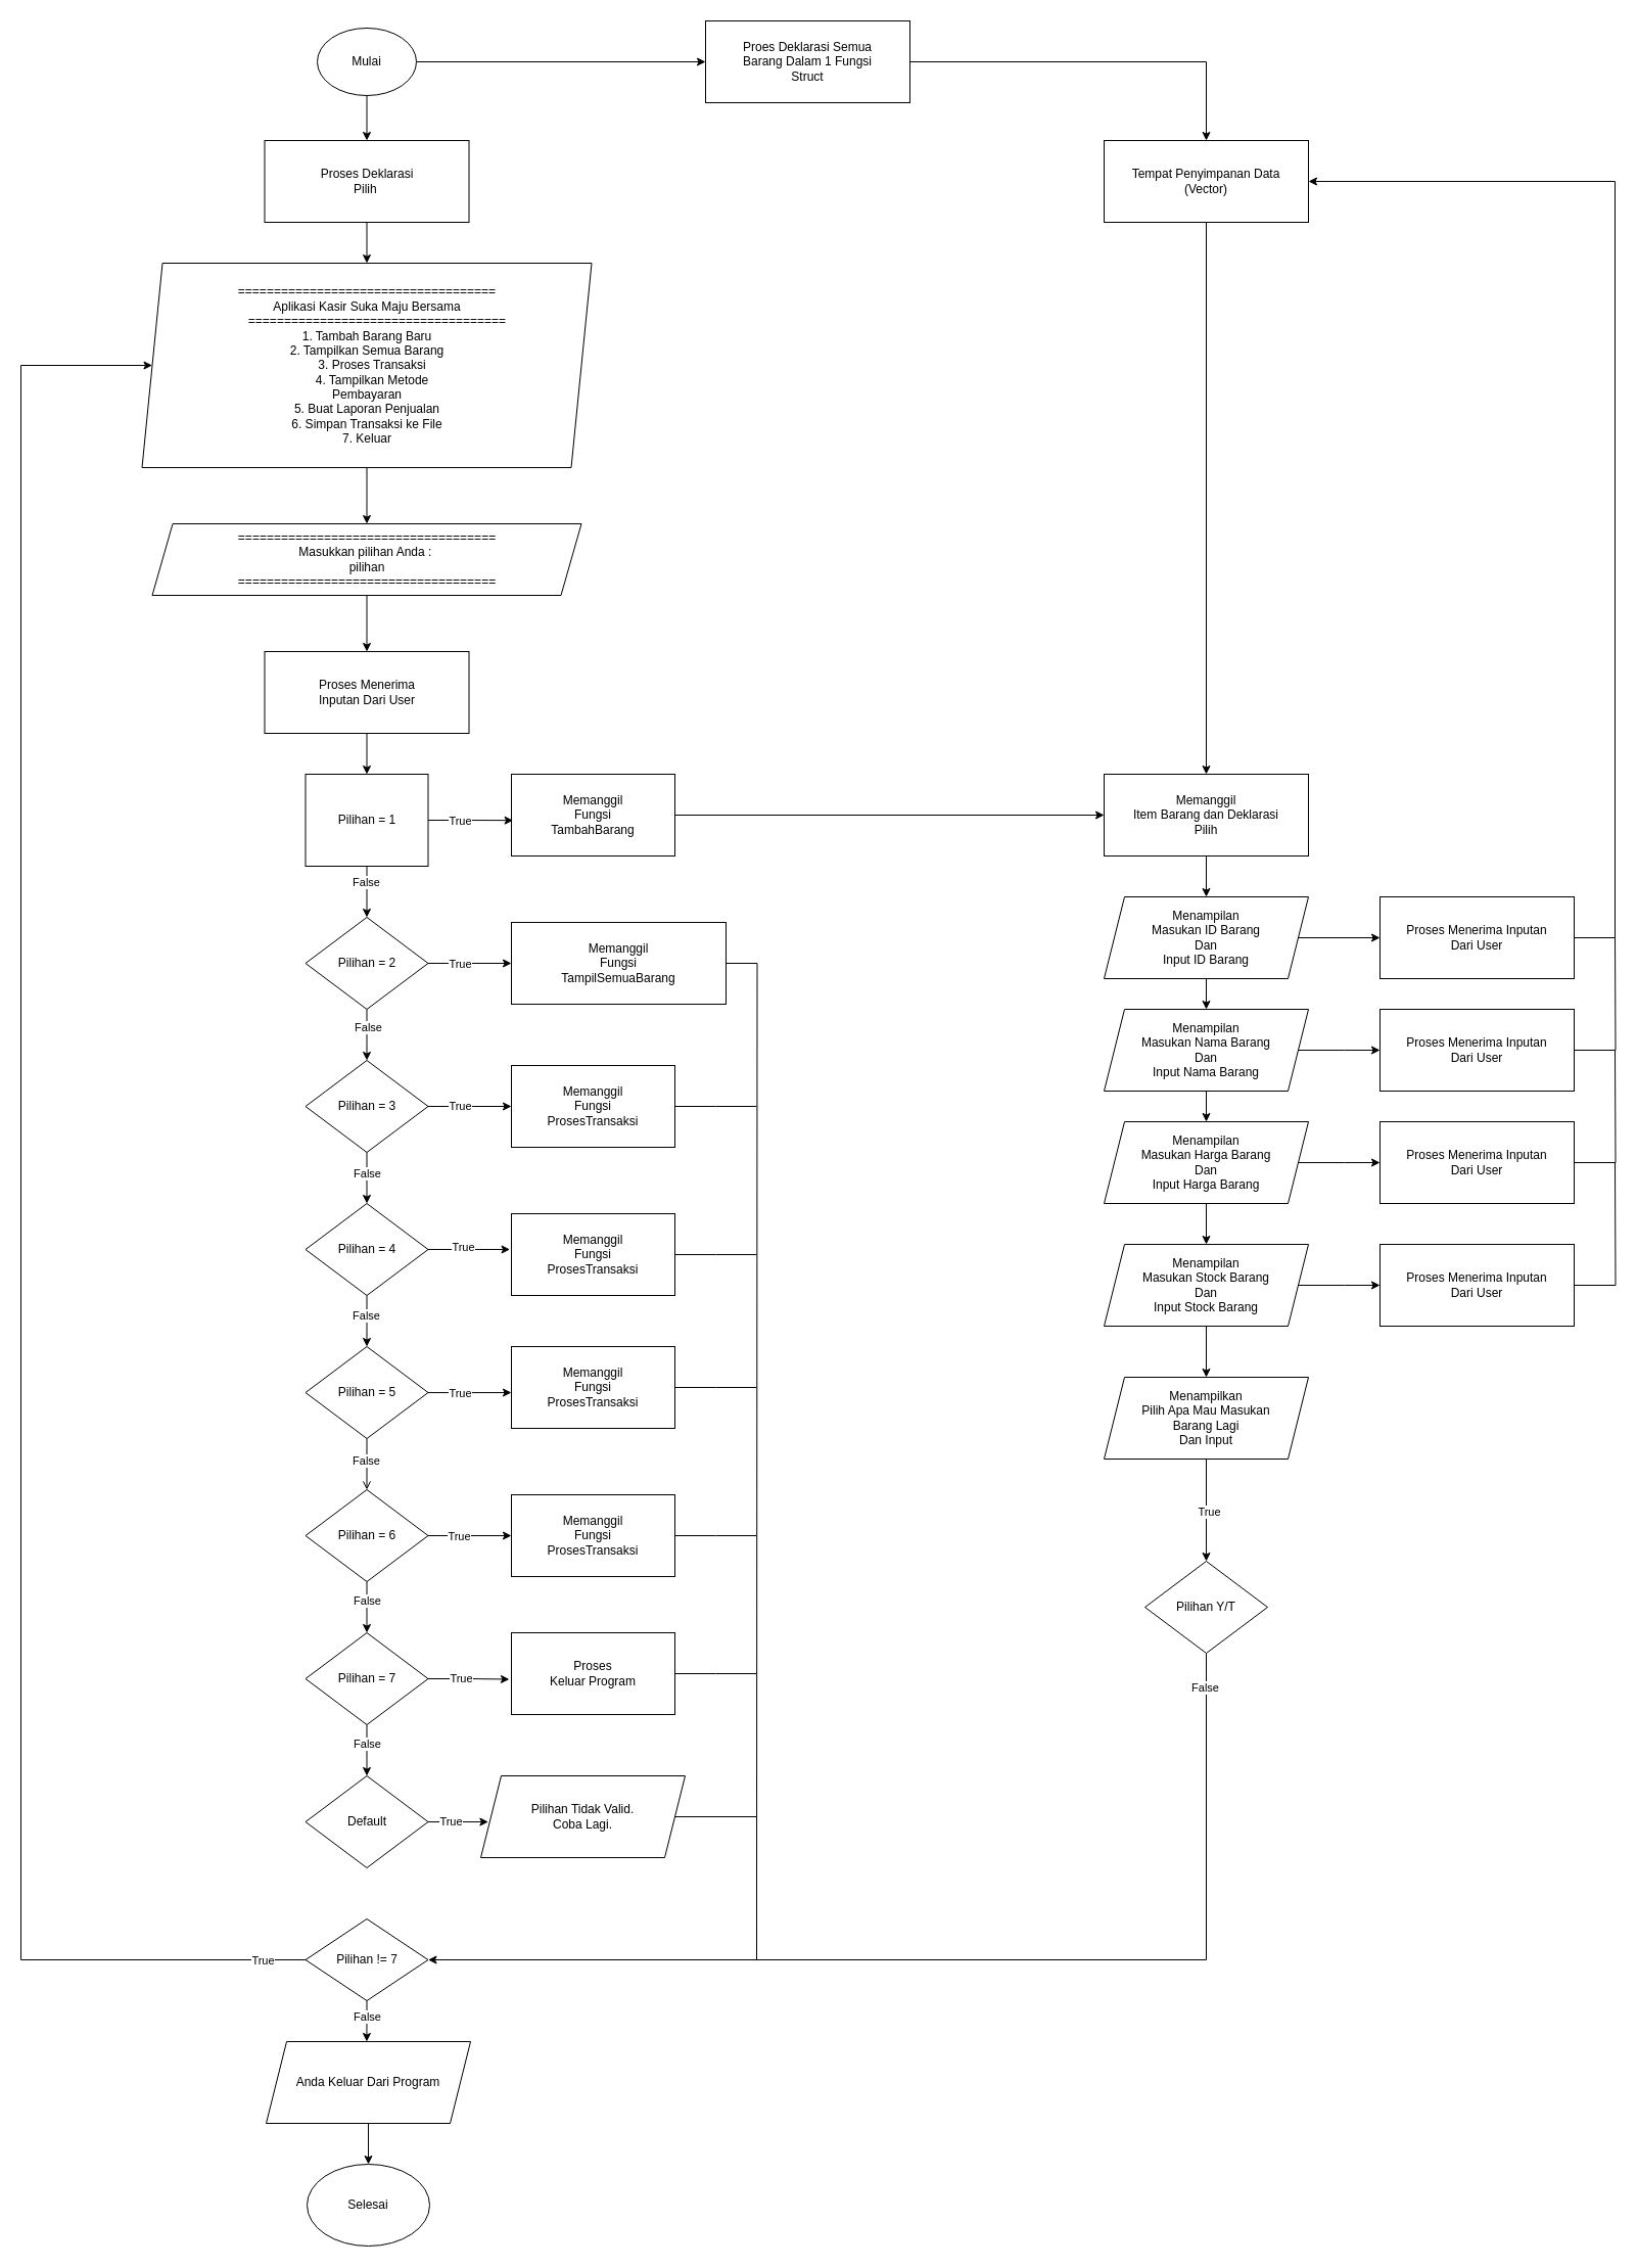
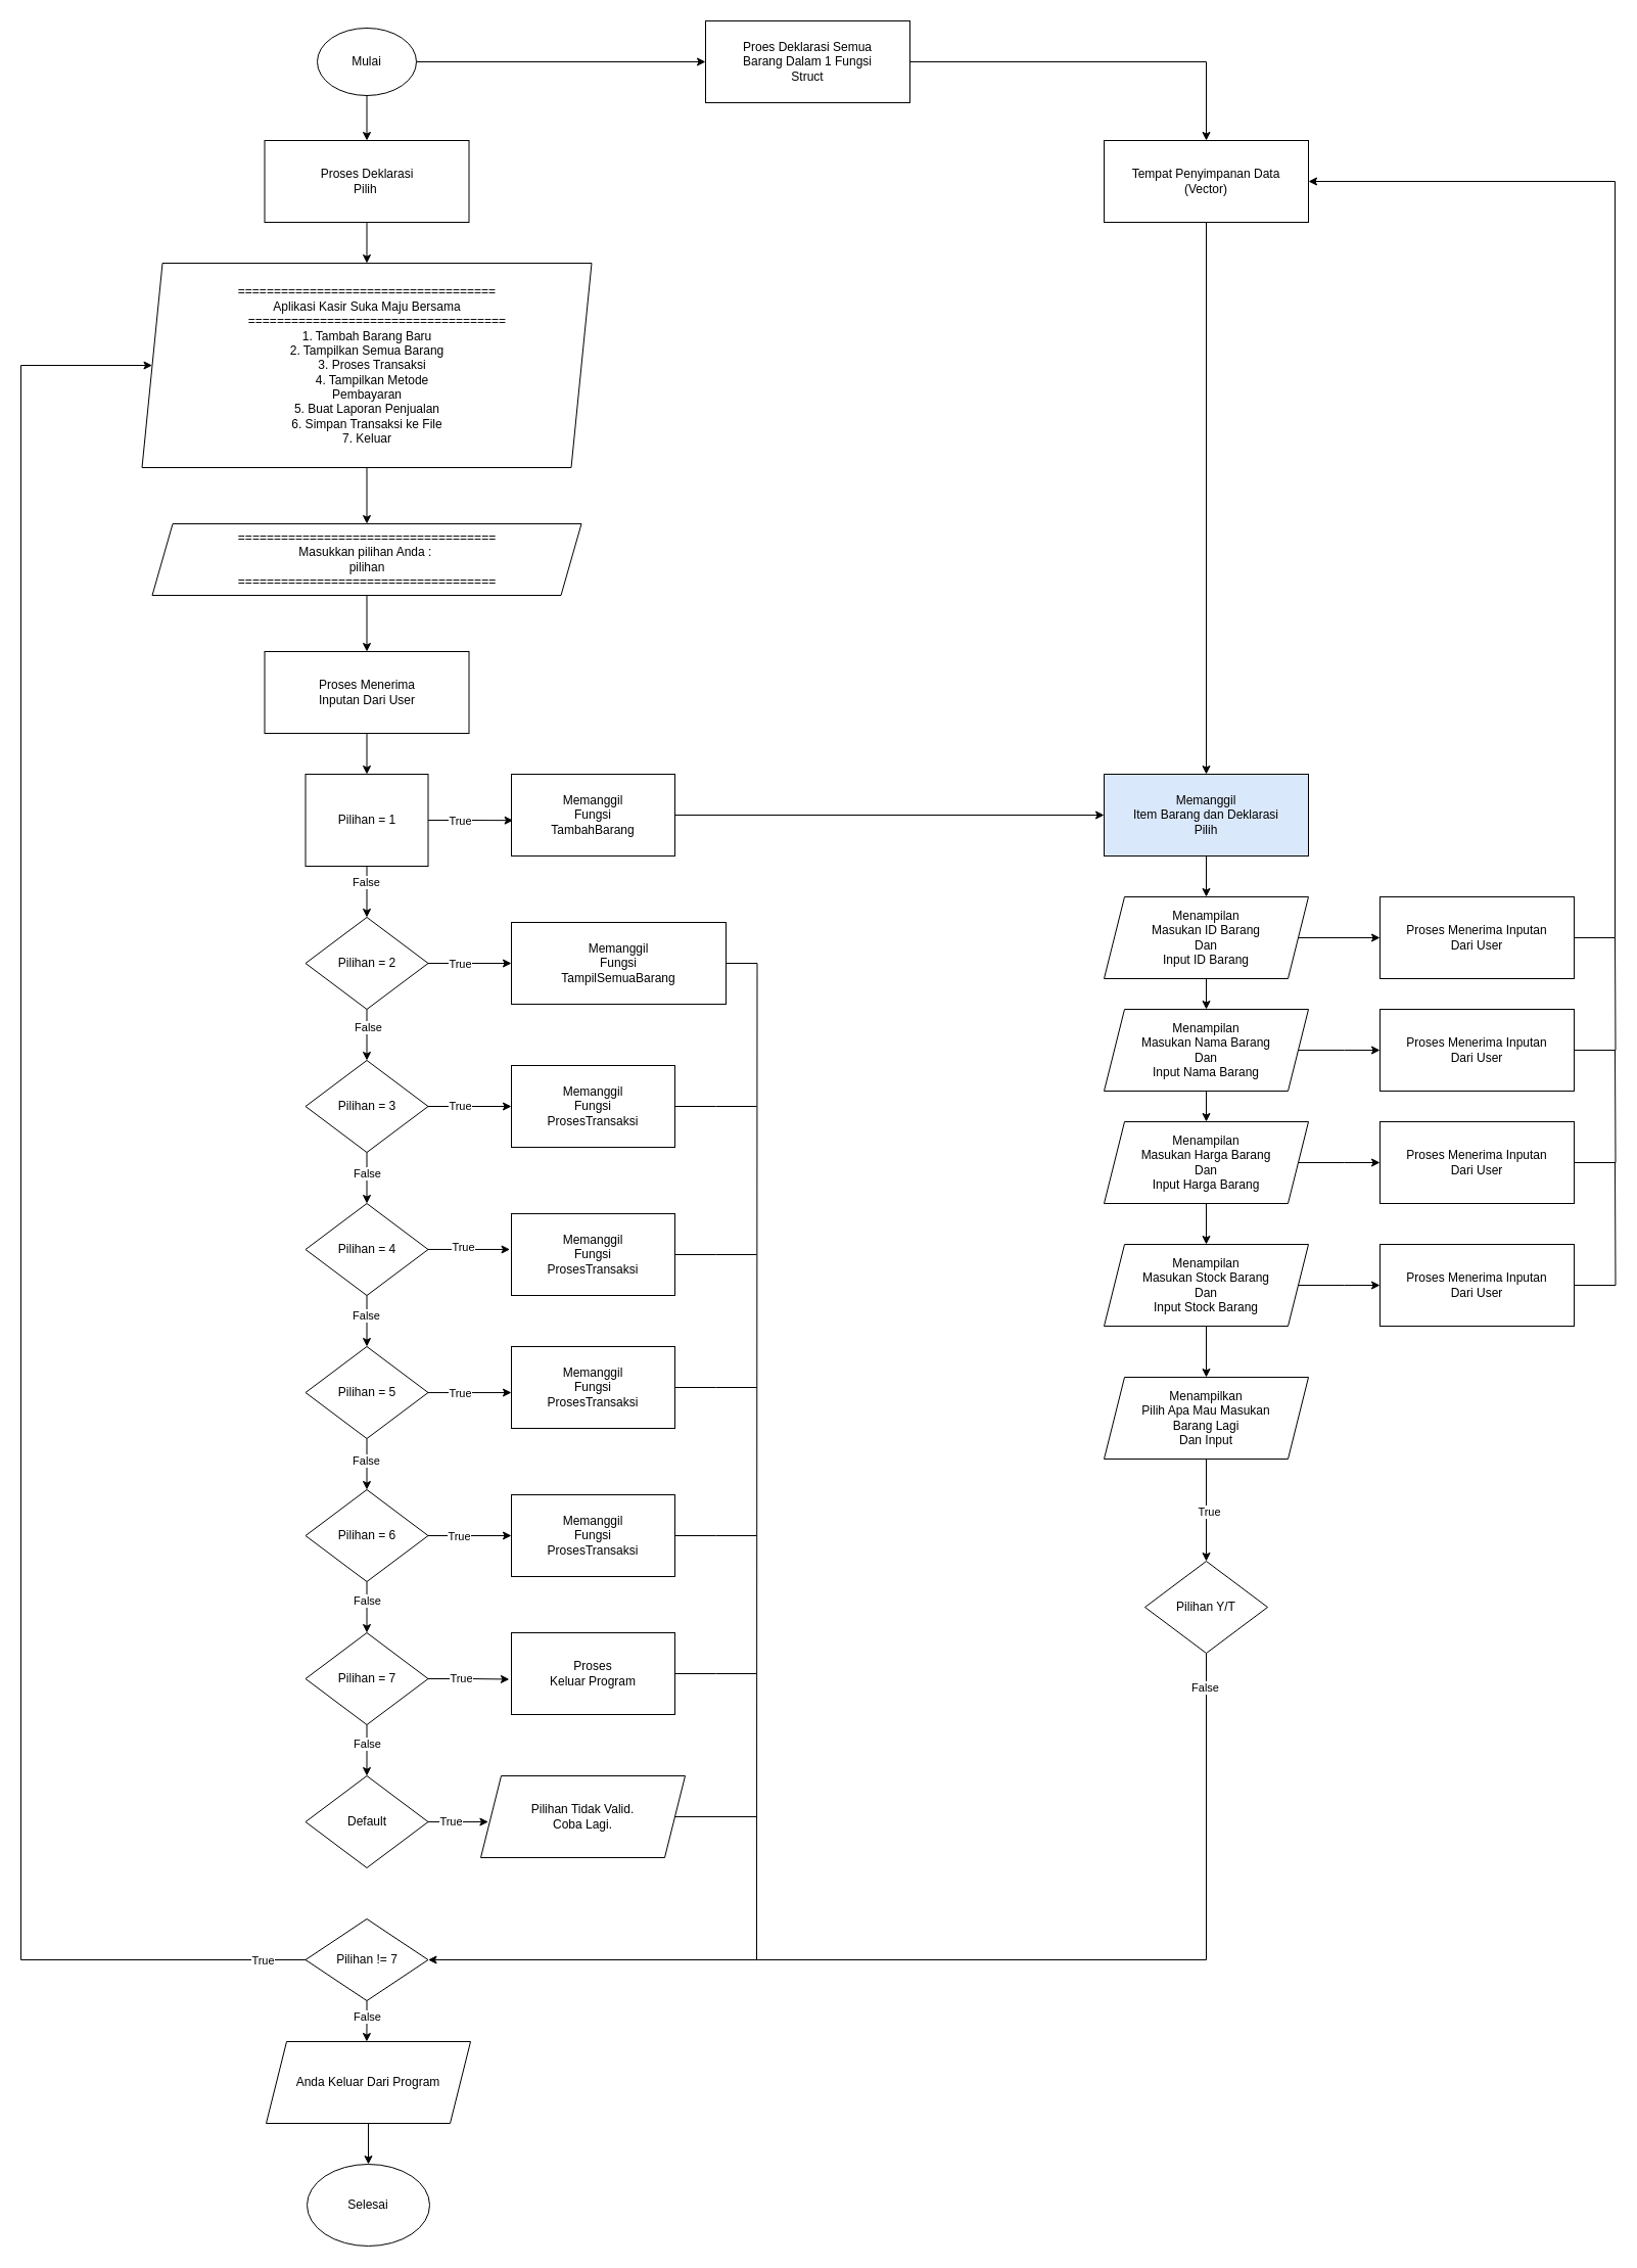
- <mxCell id="76" value="Memanggil&lt;br&gt;Item Barang dan Deklarasi&lt;br&gt;Pilih" style="rounded=0;whiteSpace=wrap;html=1;" vertex="1" parent="1"><mxGeometry x="1080" y="757" width="200" height="80" as="geometry" /></mxCell>
+ <mxCell id="76" value="Memanggil&lt;br&gt;Item Barang dan Deklarasi&lt;br&gt;Pilih" style="rounded=0;whiteSpace=wrap;html=1;fillColor=#dae8fc;" vertex="1" parent="1"><mxGeometry x="1080" y="757" width="200" height="80" as="geometry" /></mxCell>
- <mxCell id="30" style="edgeStyle=orthogonalEdgeStyle;rounded=0;orthogonalLoop=1;jettySize=auto;html=1;entryX=0.5;entryY=0;entryDx=0;entryDy=0;endArrow=open;" edge="1" parent="1" source="32" target="37"><mxGeometry relative="1" as="geometry" /></mxCell>
+ <mxCell id="30" style="edgeStyle=orthogonalEdgeStyle;rounded=0;orthogonalLoop=1;jettySize=auto;html=1;entryX=0.5;entryY=0;entryDx=0;entryDy=0;" edge="1" parent="1" source="32" target="37"><mxGeometry relative="1" as="geometry" /></mxCell>
